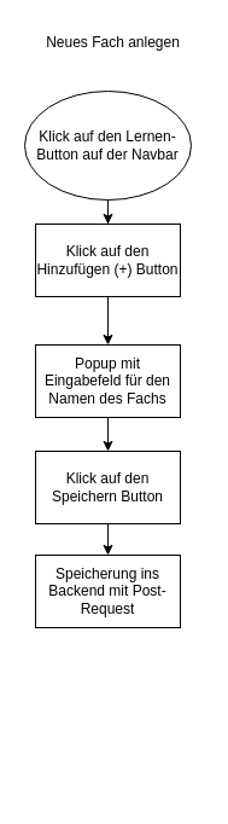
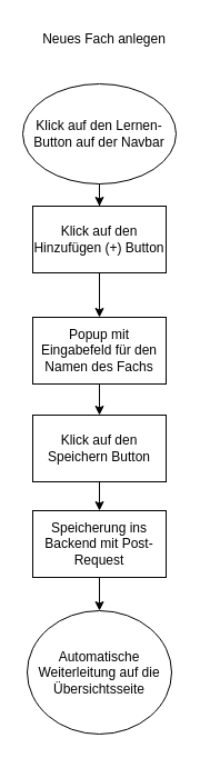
+ <mxCell id="11" value="" style="edgeStyle=orthogonalEdgeStyle;rounded=0;orthogonalLoop=1;jettySize=auto;html=1;" edge="1" parent="1" source="12" target="13"><mxGeometry relative="1" as="geometry" /></mxCell>
+ <mxCell id="13" value="Automatische Weiterleitung auf die Übersichtsseite" style="ellipse;whiteSpace=wrap;html=1;" vertex="1" parent="1"><mxGeometry x="24" y="549" width="130" height="111" as="geometry" /></mxCell>
